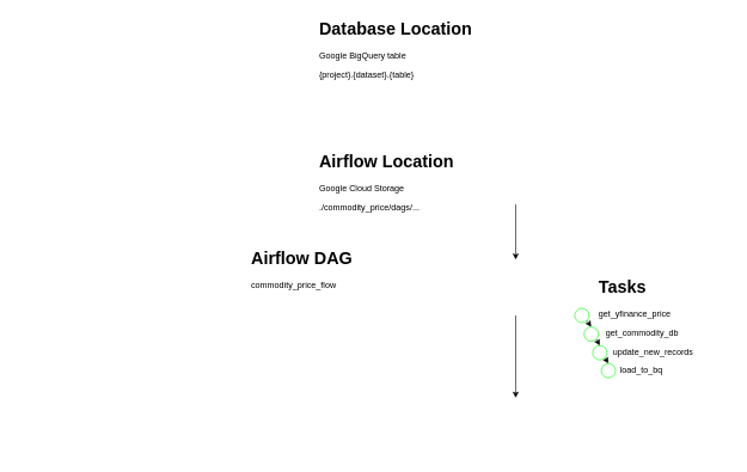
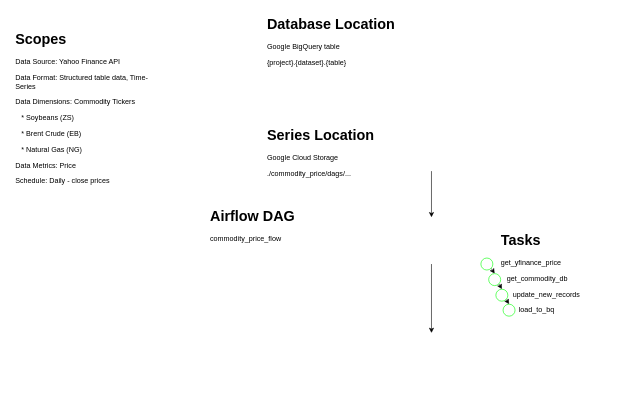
+ <mxCell id="7" value="&lt;h1&gt;Scopes&lt;/h1&gt;&lt;p&gt;Data Source: Yahoo Finance API&lt;/p&gt;&lt;p&gt;Data Format: Structured table data, Time-Series&lt;br&gt;&lt;/p&gt;&lt;p&gt;Data Dimensions: Commodity Tickers&lt;/p&gt;&lt;p&gt;&amp;nbsp; &amp;nbsp;* Soybeans (ZS)&lt;/p&gt;&lt;p&gt;&amp;nbsp; &amp;nbsp;* Brent Crude (EB)&lt;/p&gt;&lt;p&gt;&amp;nbsp; &amp;nbsp;* Natural Gas (NG)&lt;/p&gt;&lt;p&gt;Data Metrics: Price&lt;/p&gt;&lt;p&gt;Schedule: Daily - close prices&lt;/p&gt;" style="text;html=1;strokeColor=none;fillColor=none;spacing=5;spacingTop=-20;whiteSpace=wrap;overflow=hidden;rounded=0;" parent="1" vertex="1"><mxGeometry x="20" y="45" width="230" height="290" as="geometry" /></mxCell>
- <mxCell id="10" value="&lt;h1&gt;Airflow Location&lt;/h1&gt;&lt;p&gt;Google Cloud Storage&lt;/p&gt;&lt;p&gt;./commodity_price/dags/...&lt;/p&gt;" style="text;html=1;strokeColor=none;fillColor=none;spacing=5;spacingTop=-20;whiteSpace=wrap;overflow=hidden;rounded=0;" parent="1" vertex="1"><mxGeometry x="440" y="205" width="220" height="120" as="geometry" /></mxCell>
+ <mxCell id="10" value="&lt;h1&gt;Series Location&lt;/h1&gt;&lt;p&gt;Google Cloud Storage&lt;/p&gt;&lt;p&gt;./commodity_price/dags/...&lt;/p&gt;" style="text;html=1;strokeColor=none;fillColor=none;spacing=5;spacingTop=-20;whiteSpace=wrap;overflow=hidden;rounded=0;" parent="1" vertex="1"><mxGeometry x="440" y="205" width="220" height="120" as="geometry" /></mxCell>
